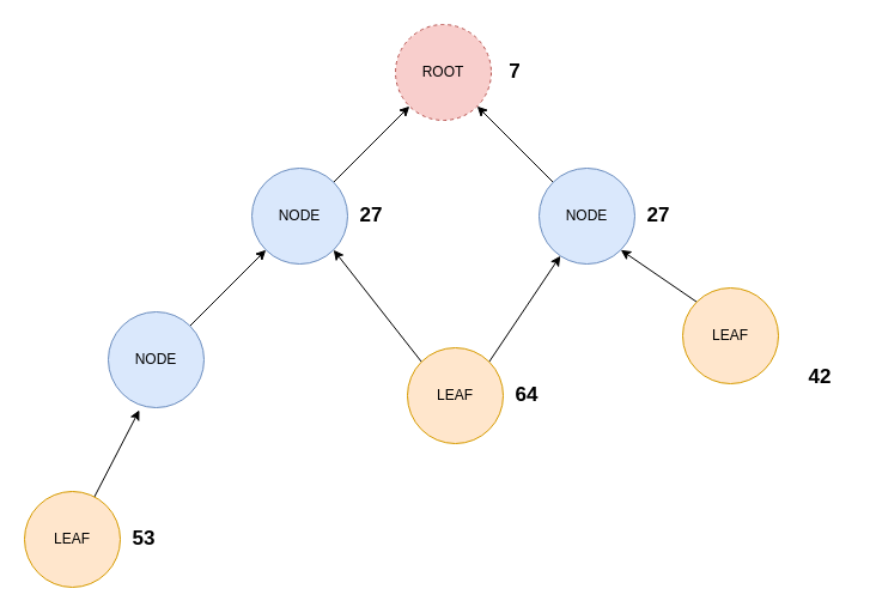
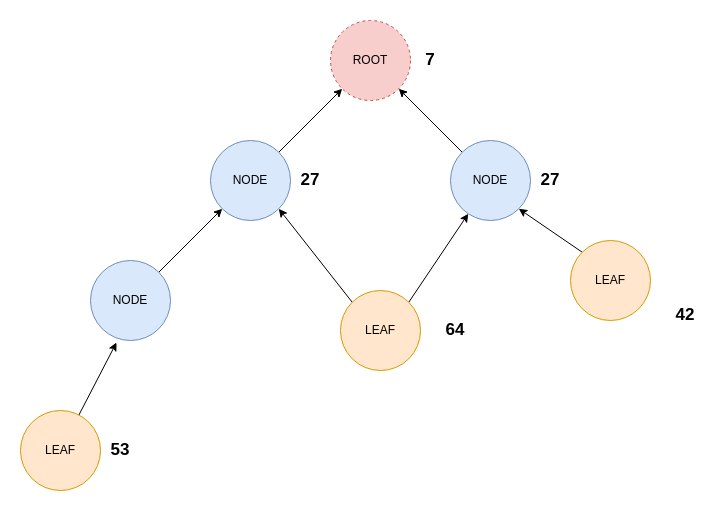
- <mxCell id="19" value="&lt;b&gt;&lt;font style=&quot;font-size: 17px&quot;&gt;64&lt;/font&gt;&lt;/b&gt;" style="text;html=1;strokeColor=none;fillColor=none;align=center;verticalAlign=middle;whiteSpace=wrap;rounded=0;" vertex="1" parent="1"><mxGeometry x="420" y="320" width="40" height="20" as="geometry" /></mxCell>
+ <mxCell id="19" value="&lt;b&gt;&lt;font style=&quot;font-size: 17px&quot;&gt;64&lt;/font&gt;&lt;/b&gt;" style="text;html=1;strokeColor=none;fillColor=none;align=center;verticalAlign=middle;whiteSpace=wrap;rounded=0;" vertex="1" parent="1"><mxGeometry x="435" y="320" width="40" height="20" as="geometry" /></mxCell>
